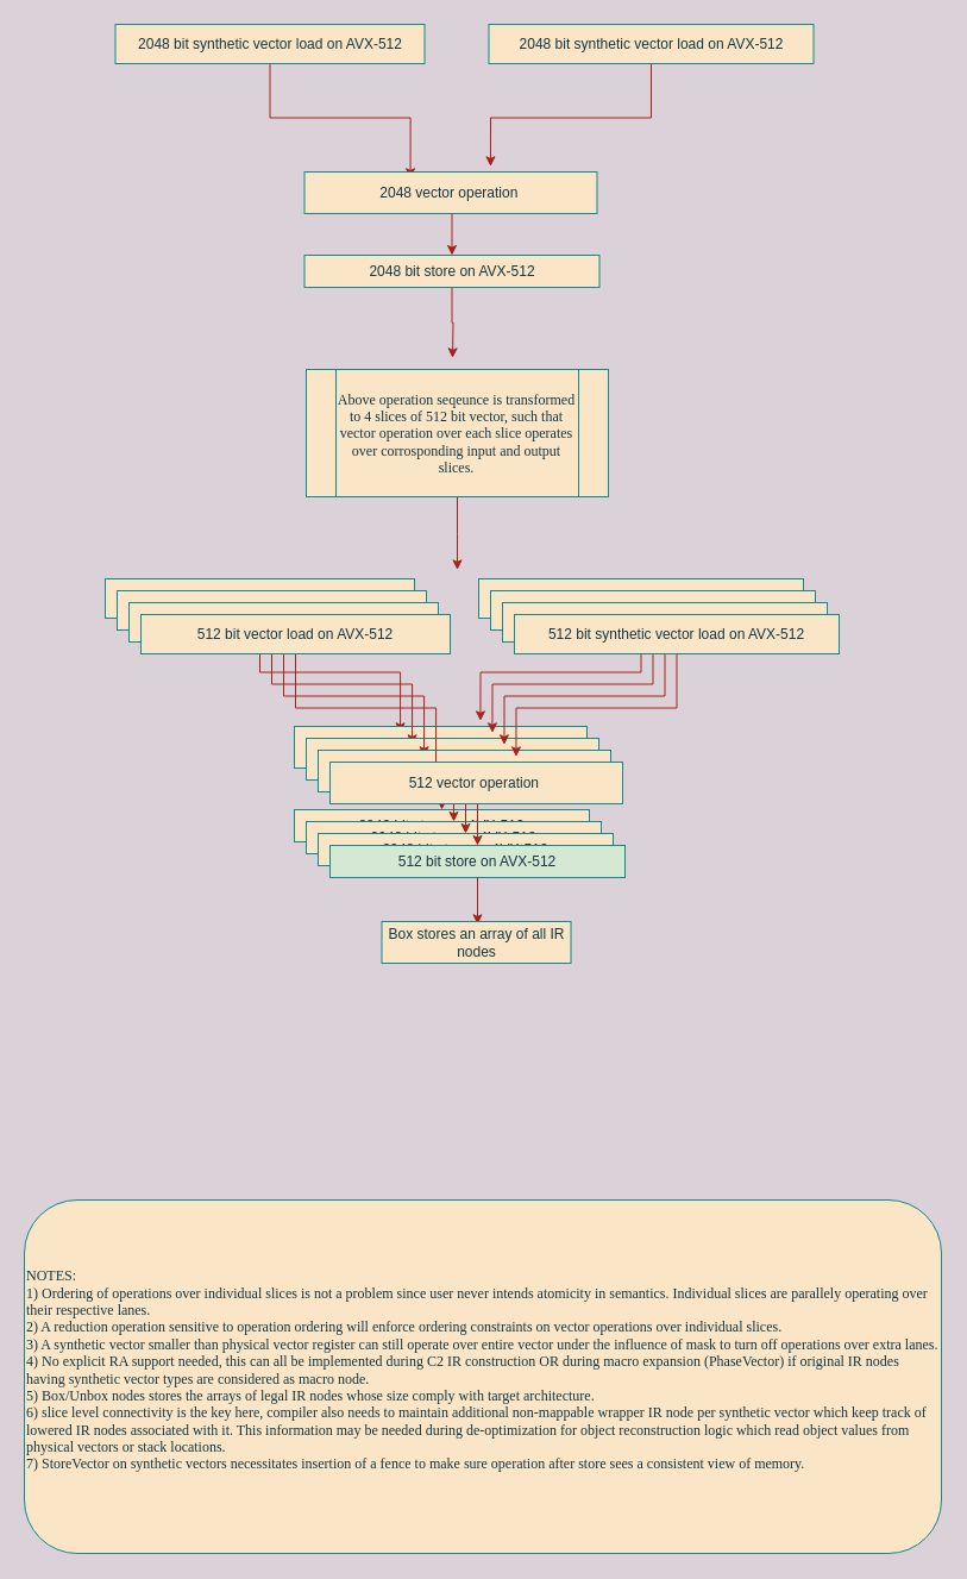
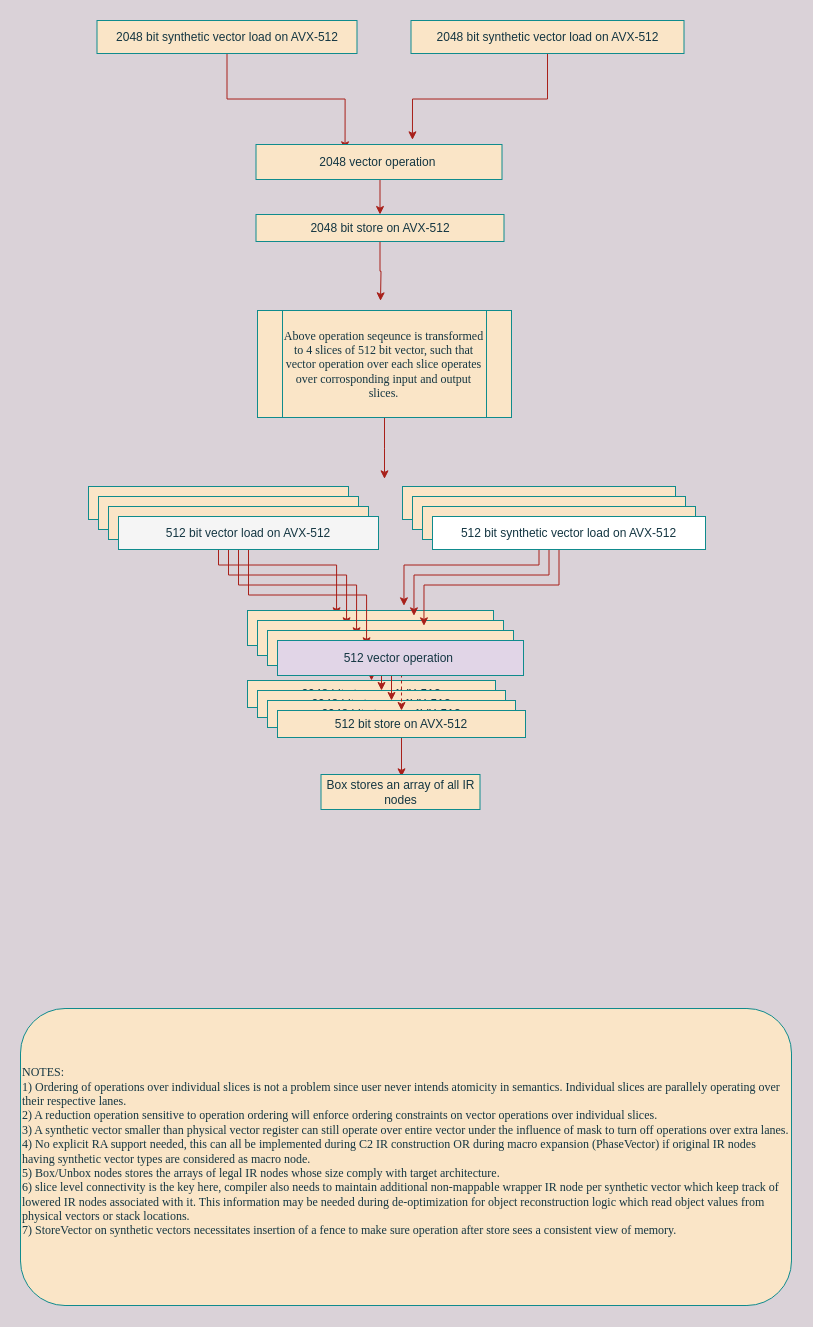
- <mxCell id="32" value="512 bit vector load on AVX-512" style="rounded=0;whiteSpace=wrap;html=1;fillColor=#FAE5C7;strokeColor=#0F8B8D;fontColor=#143642;" vertex="1" parent="1"><mxGeometry x="118" y="516" width="260" height="33" as="geometry" /></mxCell>
+ <mxCell id="32" value="512 bit vector load on AVX-512" style="rounded=0;whiteSpace=wrap;html=1;fillColor=#f5f5f5;strokeColor=#0F8B8D;fontColor=#143642;" vertex="1" parent="1"><mxGeometry x="118" y="516" width="260" height="33" as="geometry" /></mxCell>
- <mxCell id="34" value="512 bit synthetic vector load on AVX-512" style="rounded=0;whiteSpace=wrap;html=1;fillColor=#FAE5C7;strokeColor=#0F8B8D;fontColor=#143642;" vertex="1" parent="1"><mxGeometry x="432" y="516" width="273" height="33" as="geometry" /></mxCell>
+ <mxCell id="34" value="512 bit synthetic vector load on AVX-512" style="rounded=0;whiteSpace=wrap;html=1;fillColor=#ffffff;strokeColor=#0F8B8D;fontColor=#143642;" vertex="1" parent="1"><mxGeometry x="432" y="516" width="273" height="33" as="geometry" /></mxCell>
- <mxCell id="33" style="edgeStyle=orthogonalEdgeStyle;rounded=0;orthogonalLoop=1;jettySize=auto;html=1;exitX=0.5;exitY=1;exitDx=0;exitDy=0;entryX=0.636;entryY=-0.133;entryDx=0;entryDy=0;entryPerimeter=0;labelBackgroundColor=#DAD2D8;strokeColor=#A8201A;fontColor=#143642;" edge="1" source="34" target="36" parent="1"><mxGeometry relative="1" as="geometry" /></mxCell>
- <mxCell id="31" style="edgeStyle=orthogonalEdgeStyle;rounded=0;orthogonalLoop=1;jettySize=auto;html=1;entryX=0.362;entryY=0.152;entryDx=0;entryDy=0;entryPerimeter=0;labelBackgroundColor=#DAD2D8;strokeColor=#A8201A;fontColor=#143642;endArrow=none;" edge="1" source="32" target="36" parent="1"><mxGeometry relative="1" as="geometry" /></mxCell>
+ <mxCell id="31" style="edgeStyle=orthogonalEdgeStyle;rounded=0;orthogonalLoop=1;jettySize=auto;html=1;entryX=0.362;entryY=0.152;entryDx=0;entryDy=0;entryPerimeter=0;labelBackgroundColor=#DAD2D8;strokeColor=#A8201A;fontColor=#143642;" edge="1" source="32" target="36" parent="1"><mxGeometry relative="1" as="geometry" /></mxCell>
- <mxCell id="36" value="512 vector operation&amp;nbsp;" style="rounded=0;whiteSpace=wrap;html=1;fillColor=#FAE5C7;strokeColor=#0F8B8D;fontColor=#143642;" vertex="1" parent="1"><mxGeometry x="277" y="640" width="246" height="35" as="geometry" /></mxCell>
+ <mxCell id="36" value="512 vector operation&amp;nbsp;" style="rounded=0;whiteSpace=wrap;html=1;fillColor=#e1d5e7;strokeColor=#0F8B8D;fontColor=#143642;" vertex="1" parent="1"><mxGeometry x="277" y="640" width="246" height="35" as="geometry" /></mxCell>
- <mxCell id="35" style="edgeStyle=orthogonalEdgeStyle;rounded=0;orthogonalLoop=1;jettySize=auto;html=1;exitX=0.5;exitY=1;exitDx=0;exitDy=0;entryX=0.5;entryY=0;entryDx=0;entryDy=0;labelBackgroundColor=#DAD2D8;strokeColor=#A8201A;fontColor=#143642;" edge="1" source="36" target="38" parent="1"><mxGeometry relative="1" as="geometry" /></mxCell>
+ <mxCell id="35" style="edgeStyle=orthogonalEdgeStyle;rounded=0;orthogonalLoop=1;jettySize=auto;html=1;exitX=0.5;exitY=1;exitDx=0;exitDy=0;entryX=0.5;entryY=0;entryDx=0;entryDy=0;labelBackgroundColor=#DAD2D8;strokeColor=#A8201A;fontColor=#143642;dashed=1;" edge="1" source="36" target="38" parent="1"><mxGeometry relative="1" as="geometry" /></mxCell>
- <mxCell id="38" value="512 bit store on AVX-512" style="rounded=0;whiteSpace=wrap;html=1;fillColor=#d5e8d4;strokeColor=#0F8B8D;fontColor=#143642;" vertex="1" parent="1"><mxGeometry x="277" y="710" width="248" height="27" as="geometry" /></mxCell>
+ <mxCell id="38" value="512 bit store on AVX-512" style="rounded=0;whiteSpace=wrap;html=1;fillColor=#FAE5C7;strokeColor=#0F8B8D;fontColor=#143642;" vertex="1" parent="1"><mxGeometry x="277" y="710" width="248" height="27" as="geometry" /></mxCell>
